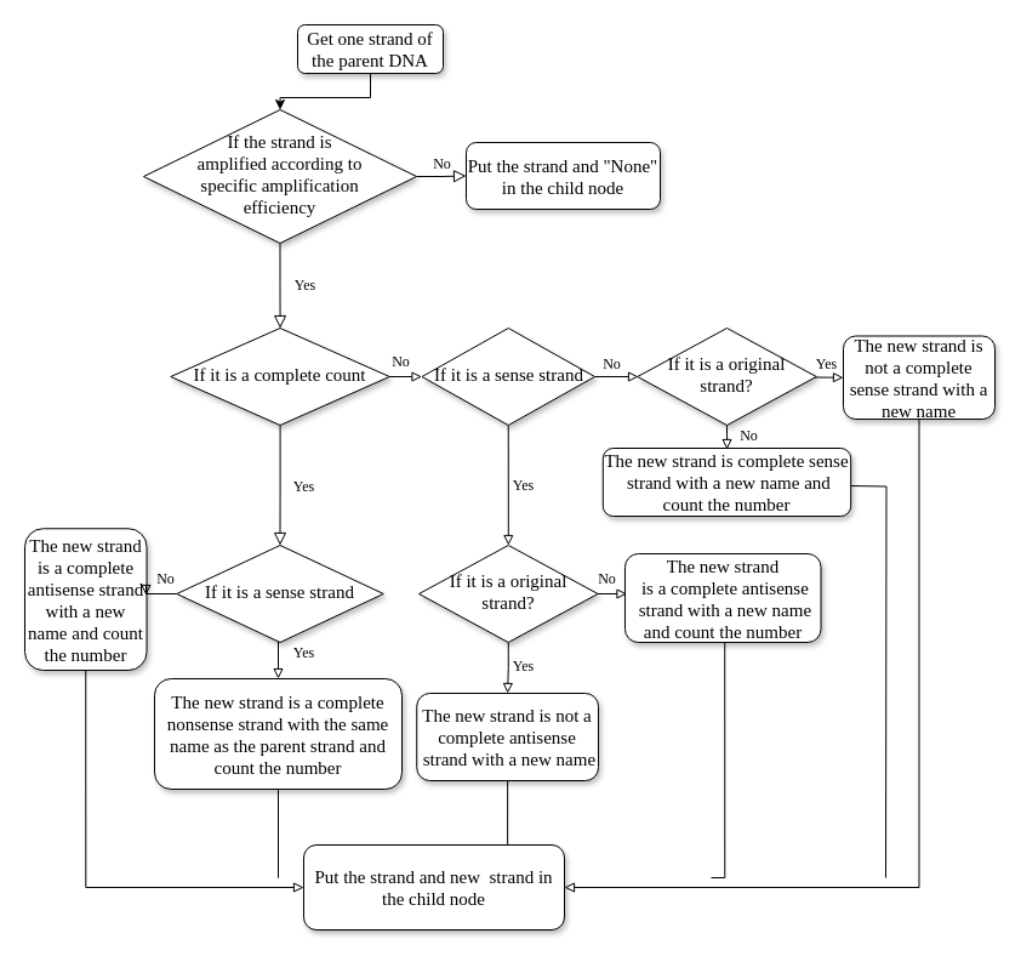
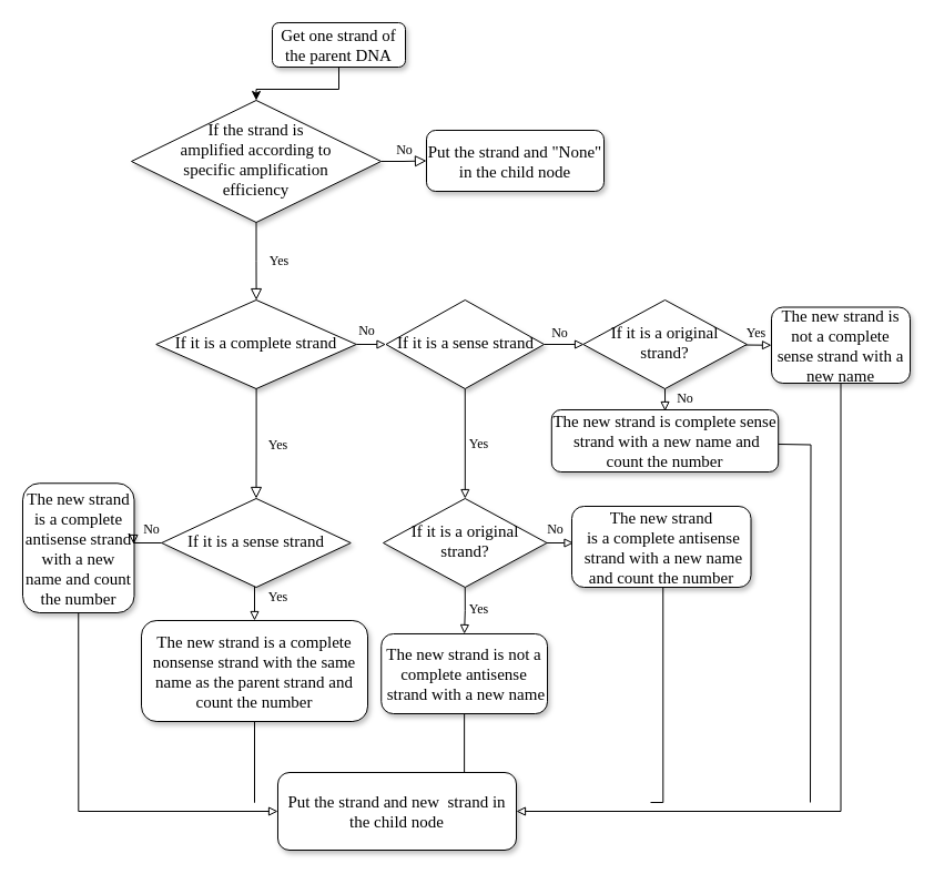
- <mxCell id="10" value="&lt;font style=&quot;font-size: 15px;&quot; face=&quot;Times New Roman&quot;&gt;If it is a complete count&lt;/font&gt;" style="rhombus;whiteSpace=wrap;html=1;shadow=1;fontFamily=Helvetica;fontSize=12;align=center;strokeWidth=1;spacing=6;spacingTop=-4;" parent="1" vertex="1"><mxGeometry x="140.25" y="270" width="180.5" height="80" as="geometry" /></mxCell>
+ <mxCell id="10" value="&lt;font style=&quot;font-size: 15px;&quot; face=&quot;Times New Roman&quot;&gt;If it is a complete strand&lt;/font&gt;" style="rhombus;whiteSpace=wrap;html=1;shadow=1;fontFamily=Helvetica;fontSize=12;align=center;strokeWidth=1;spacing=6;spacingTop=-4;" parent="1" vertex="1"><mxGeometry x="140.25" y="270" width="180.5" height="80" as="geometry" /></mxCell>
